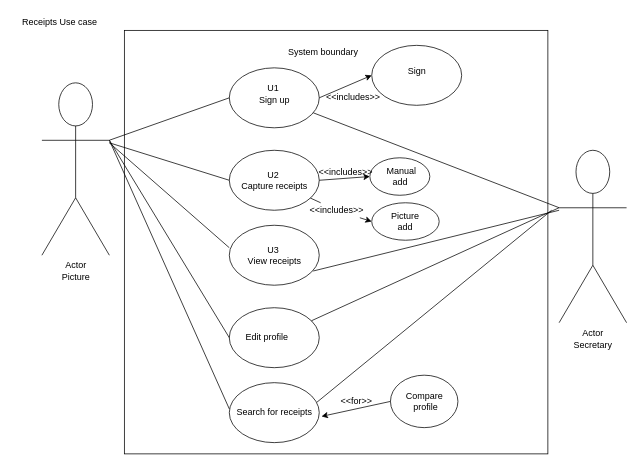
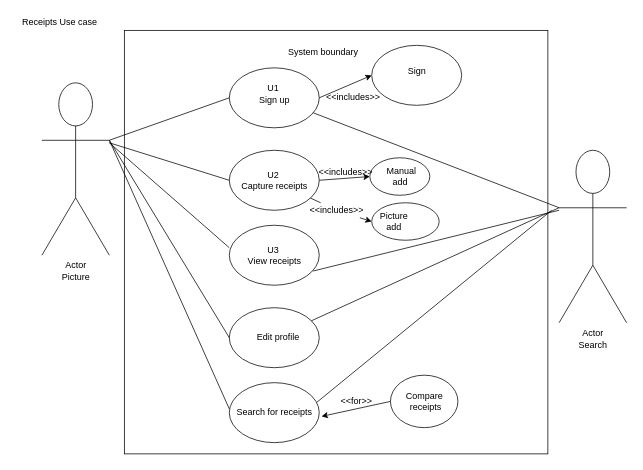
- <mxCell id="40" value="Picture add" style="text;html=1;strokeColor=none;fillColor=none;align=center;verticalAlign=middle;whiteSpace=wrap;rounded=0;" parent="1" vertex="1"><mxGeometry x="520" y="285" width="40" height="20" as="geometry" /></mxCell>
+ <mxCell id="40" value="Picture add" style="text;html=1;strokeColor=none;fillColor=none;align=center;verticalAlign=middle;whiteSpace=wrap;rounded=0;" parent="1" vertex="1"><mxGeometry x="505" y="285" width="40" height="20" as="geometry" /></mxCell>
- <mxCell id="37" value="Edit profile" style="text;html=1;resizable=0;autosize=1;align=center;verticalAlign=middle;points=[];fillColor=none;strokeColor=none;rounded=0;" parent="1" vertex="1"><mxGeometry x="320" y="440" width="70" height="20" as="geometry" /></mxCell>
+ <mxCell id="37" value="Edit profile" style="text;html=1;resizable=0;autosize=1;align=center;verticalAlign=middle;points=[];fillColor=none;strokeColor=none;rounded=0;" parent="1" vertex="1"><mxGeometry x="335" y="440" width="70" height="20" as="geometry" /></mxCell>
- <mxCell id="8" value="Secretary" style="text;html=1;resizable=0;autosize=1;align=center;verticalAlign=middle;points=[];fillColor=none;strokeColor=none;rounded=0;" parent="1" vertex="1"><mxGeometry x="755" y="450" width="70" height="20" as="geometry" /></mxCell>
+ <mxCell id="8" value="Search" style="text;html=1;resizable=0;autosize=1;align=center;verticalAlign=middle;points=[];fillColor=none;strokeColor=none;rounded=0;" parent="1" vertex="1"><mxGeometry x="755" y="450" width="70" height="20" as="geometry" /></mxCell>
- <mxCell id="42" value="Compare&lt;br&gt;&amp;nbsp;profile" style="text;html=1;resizable=0;autosize=1;align=center;verticalAlign=middle;points=[];fillColor=none;strokeColor=none;rounded=0;" parent="1" vertex="1"><mxGeometry x="535" y="520" width="60" height="30" as="geometry" /></mxCell>
+ <mxCell id="42" value="Compare&lt;br&gt;&amp;nbsp;receipts" style="text;html=1;resizable=0;autosize=1;align=center;verticalAlign=middle;points=[];fillColor=none;strokeColor=none;rounded=0;" parent="1" vertex="1"><mxGeometry x="535" y="520" width="60" height="30" as="geometry" /></mxCell>
